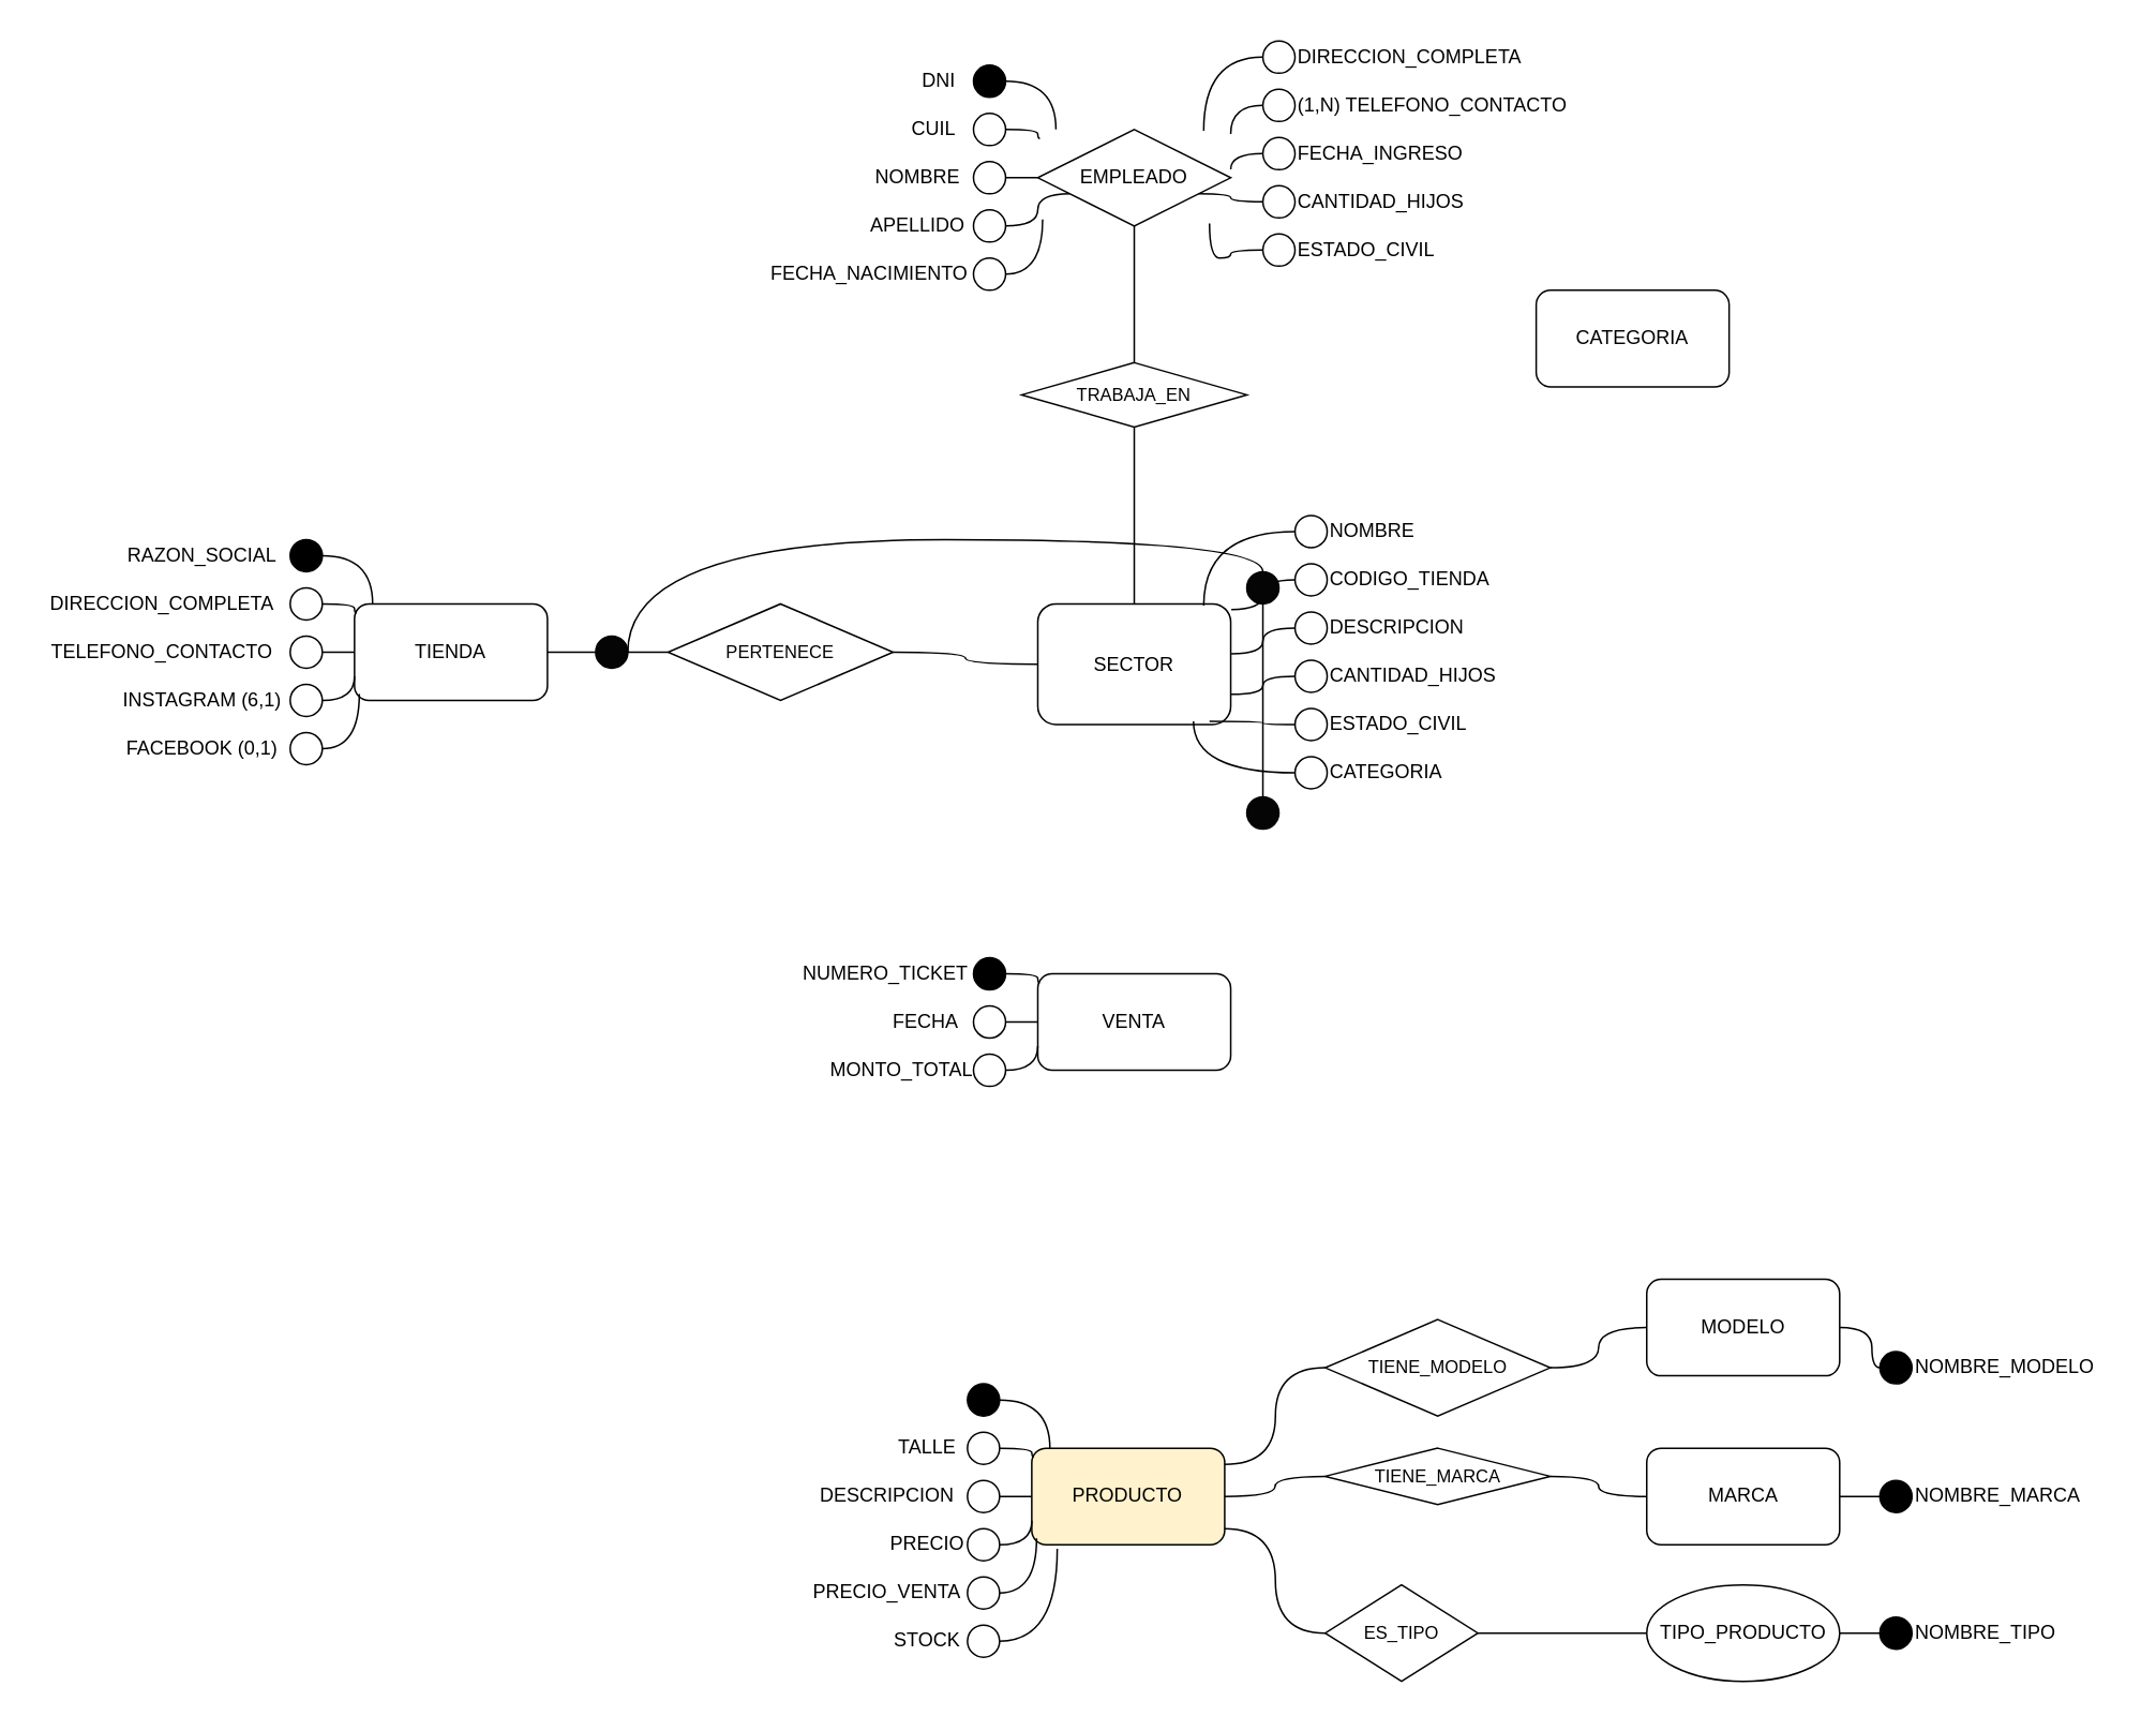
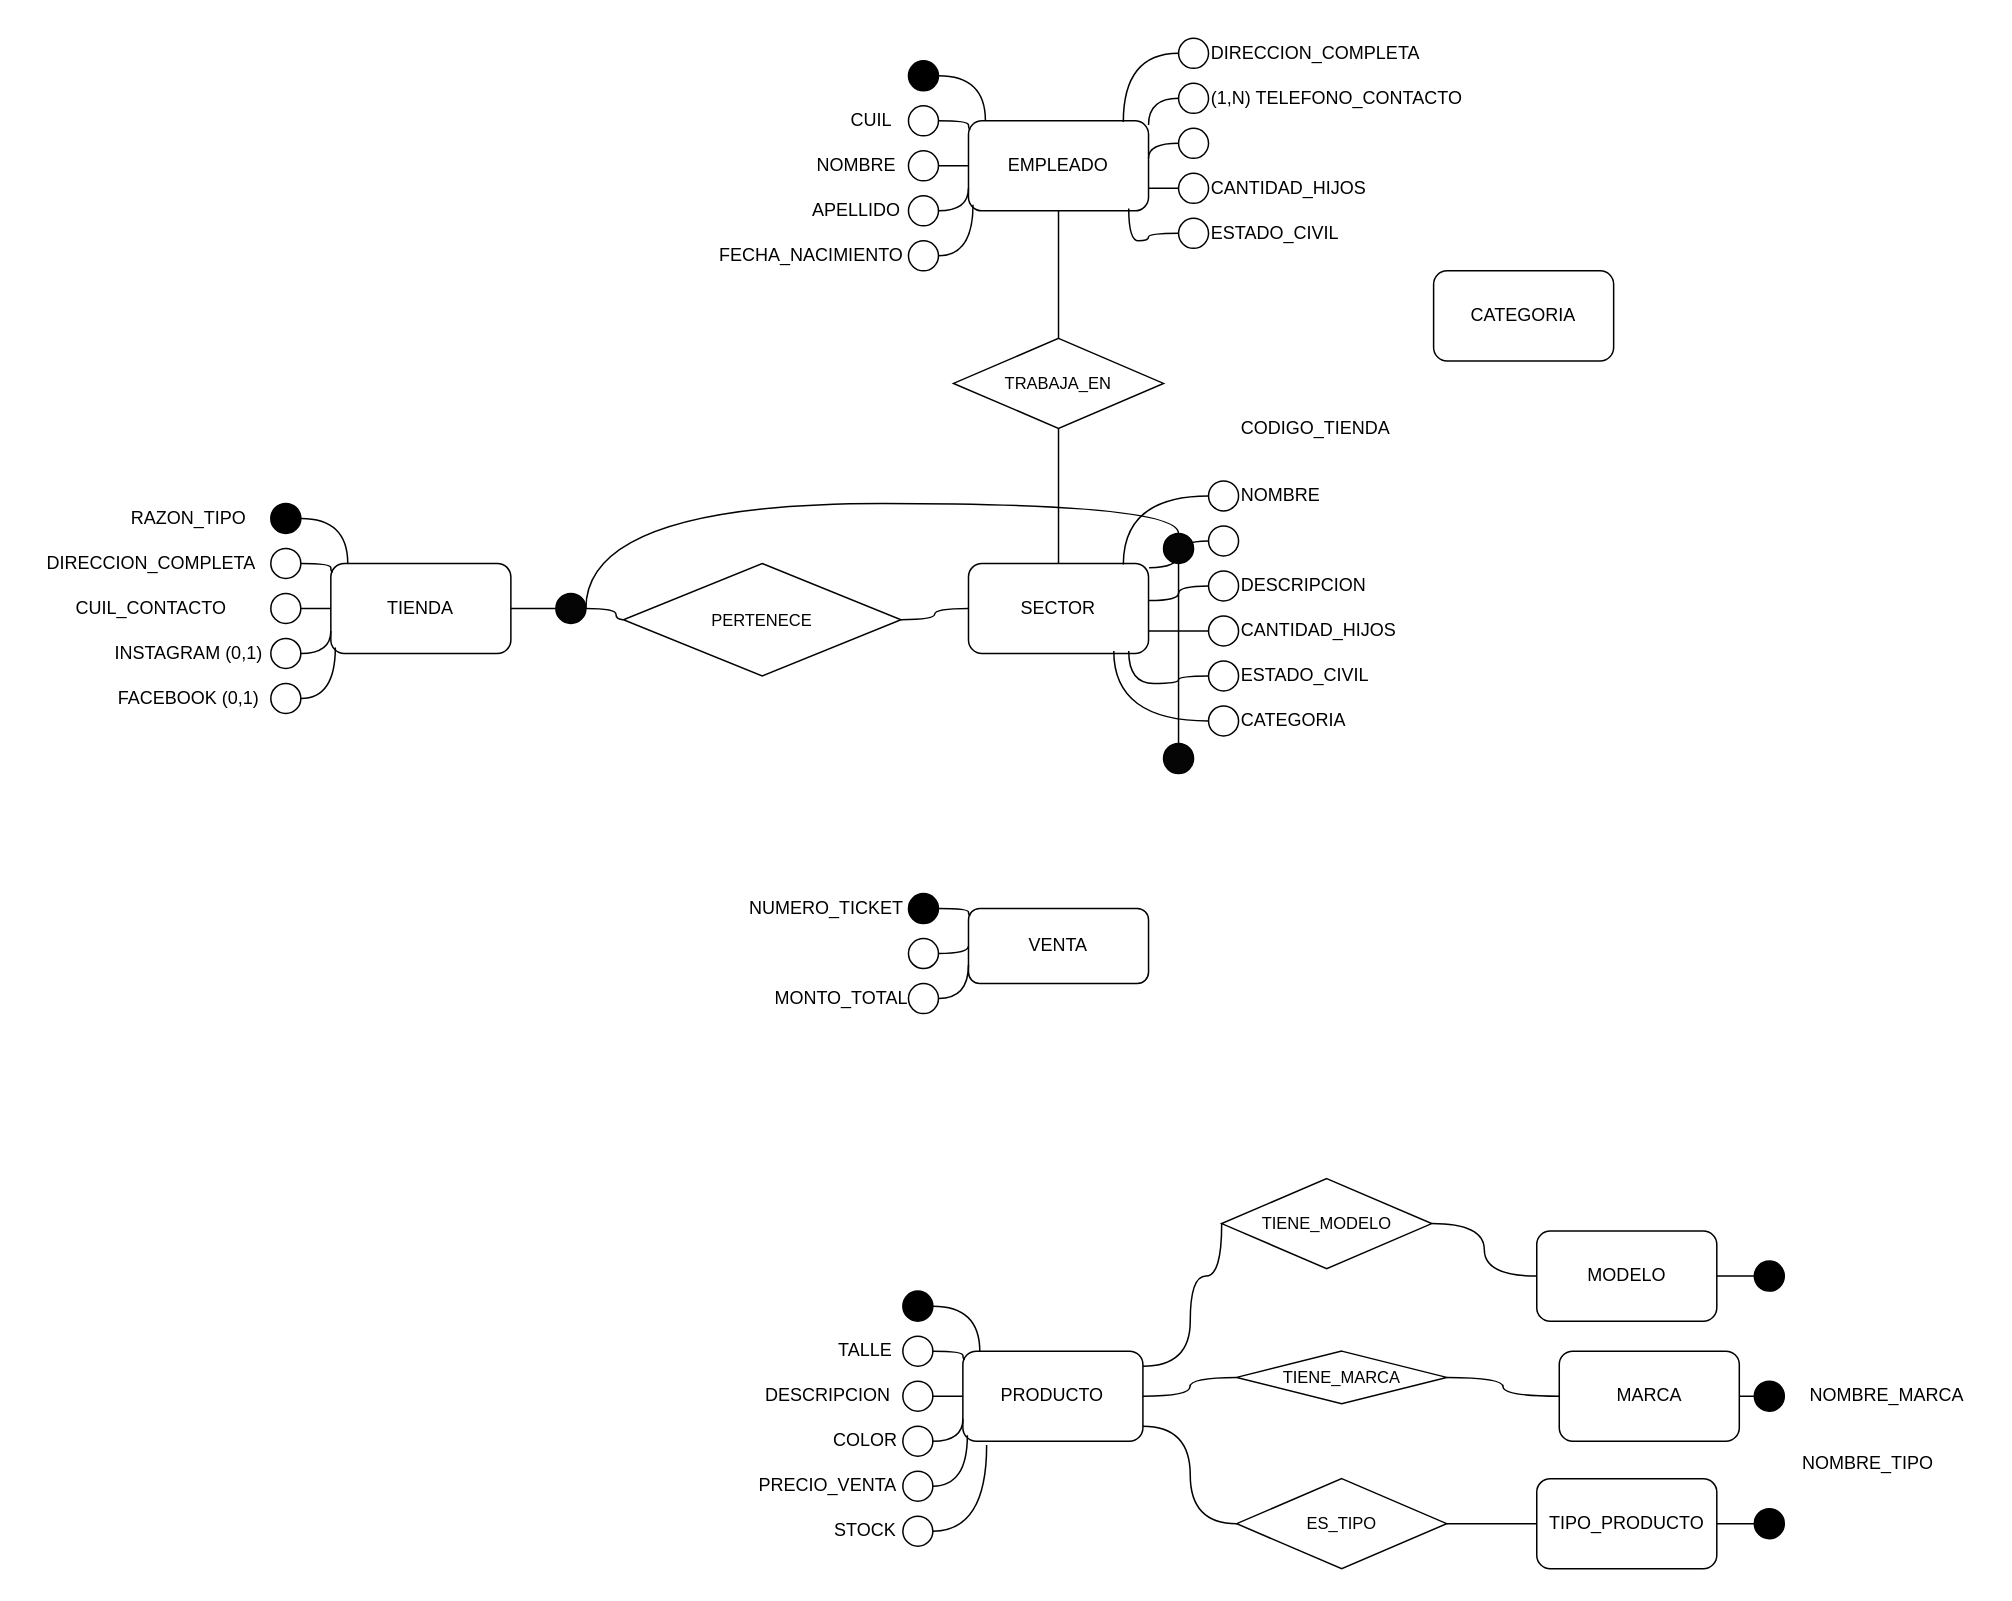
- <mxCell id="21" value="&lt;div&gt;DNI&lt;br&gt;&lt;/div&gt;" style="text;html=1;align=right;verticalAlign=middle;resizable=0;points=[];autosize=1;strokeColor=none;fillColor=none;" vertex="1" parent="1"><mxGeometry x="555" y="35" width="40" height="30" as="geometry" /></mxCell>
- <mxCell id="39" value="FECHA_INGRESO" style="text;html=1;align=left;verticalAlign=middle;resizable=0;points=[];autosize=1;strokeColor=none;fillColor=none;" vertex="1" parent="1"><mxGeometry x="805" y="80" width="130" height="30" as="geometry" /></mxCell>
- <mxCell id="19" value="EMPLEADO" style="rhombus;whiteSpace=wrap;html=1;" vertex="1" parent="1"><mxGeometry x="645" y="80" width="120" height="60" as="geometry" /></mxCell>
+ <mxCell id="19" value="EMPLEADO" style="rounded=1;whiteSpace=wrap;html=1;" vertex="1" parent="1"><mxGeometry x="645" y="80" width="120" height="60" as="geometry" /></mxCell>
- <mxCell id="71" value="TRABAJA_EN" style="rhombus;whiteSpace=wrap;html=1;fontFamily=Helvetica;fontSize=11;fontColor=default;labelBackgroundColor=default;" vertex="1" parent="1"><mxGeometry x="635" y="225" width="140" height="40" as="geometry" /></mxCell>
+ <mxCell id="71" value="TRABAJA_EN" style="rhombus;whiteSpace=wrap;html=1;fontFamily=Helvetica;fontSize=11;fontColor=default;labelBackgroundColor=default;" vertex="1" parent="1"><mxGeometry x="635" y="225" width="140" height="60" as="geometry" /></mxCell>
- <mxCell id="5" value="&lt;div&gt;RAZON_SOCIAL&lt;/div&gt;" style="text;html=1;align=center;verticalAlign=middle;resizable=0;points=[];autosize=1;strokeColor=none;fillColor=none;" vertex="1" parent="1"><mxGeometry x="70" y="330" width="110" height="30" as="geometry" /></mxCell>
+ <mxCell id="5" value="&lt;div&gt;RAZON_TIPO&lt;/div&gt;" style="text;html=1;align=center;verticalAlign=middle;resizable=0;points=[];autosize=1;strokeColor=none;fillColor=none;" vertex="1" parent="1"><mxGeometry x="70" y="330" width="110" height="30" as="geometry" /></mxCell>
- <mxCell id="52" value="CODIGO_TIENDA" style="text;html=1;align=left;verticalAlign=middle;resizable=0;points=[];autosize=1;strokeColor=none;fillColor=none;" vertex="1" parent="1"><mxGeometry x="825" y="345" width="120" height="30" as="geometry" /></mxCell>
+ <mxCell id="52" value="CODIGO_TIENDA" style="text;html=1;align=left;verticalAlign=middle;resizable=0;points=[];autosize=1;strokeColor=none;fillColor=none;" vertex="1" parent="1"><mxGeometry x="825" y="270" width="120" height="30" as="geometry" /></mxCell>
- <mxCell id="10" value="TELEFONO_CONTACTO" style="text;html=1;align=center;verticalAlign=middle;resizable=0;points=[];autosize=1;strokeColor=none;fillColor=none;" vertex="1" parent="1"><mxGeometry x="20" y="390" width="160" height="30" as="geometry" /></mxCell>
+ <mxCell id="10" value="CUIL_CONTACTO" style="text;html=1;align=center;verticalAlign=middle;resizable=0;points=[];autosize=1;strokeColor=none;fillColor=none;" vertex="1" parent="1"><mxGeometry x="20" y="390" width="160" height="30" as="geometry" /></mxCell>
- <mxCell id="73" value="PERTENECE" style="rhombus;whiteSpace=wrap;html=1;fontFamily=Helvetica;fontSize=11;fontColor=default;labelBackgroundColor=default;" vertex="1" parent="1"><mxGeometry x="415" y="375" width="140" height="60" as="geometry" /></mxCell>
+ <mxCell id="73" value="PERTENECE" style="rhombus;whiteSpace=wrap;html=1;fontFamily=Helvetica;fontSize=11;fontColor=default;labelBackgroundColor=default;" vertex="1" parent="1"><mxGeometry x="415" y="375" width="185" height="75" as="geometry" /></mxCell>
- <mxCell id="50" value="SECTOR" style="rounded=1;whiteSpace=wrap;html=1;" vertex="1" parent="1"><mxGeometry x="645" y="375" width="120" height="75" as="geometry" /></mxCell>
+ <mxCell id="50" value="SECTOR" style="rounded=1;whiteSpace=wrap;html=1;" vertex="1" parent="1"><mxGeometry x="645" y="375" width="120" height="60" as="geometry" /></mxCell>
- <mxCell id="13" value="INSTAGRAM (6,1)" style="text;html=1;align=center;verticalAlign=middle;resizable=0;points=[];autosize=1;strokeColor=none;fillColor=none;" vertex="1" parent="1"><mxGeometry x="65" y="420" width="120" height="30" as="geometry" /></mxCell>
+ <mxCell id="13" value="INSTAGRAM (0,1)" style="text;html=1;align=center;verticalAlign=middle;resizable=0;points=[];autosize=1;strokeColor=none;fillColor=none;" vertex="1" parent="1"><mxGeometry x="65" y="420" width="120" height="30" as="geometry" /></mxCell>
- <mxCell id="125" value="FECHA" style="text;html=1;align=center;verticalAlign=middle;resizable=0;points=[];autosize=1;strokeColor=none;fillColor=none;" vertex="1" parent="1"><mxGeometry x="545" y="620" width="60" height="30" as="geometry" /></mxCell>
- <mxCell id="120" value="VENTA" style="rounded=1;whiteSpace=wrap;html=1;" vertex="1" parent="1"><mxGeometry x="645" y="605" width="120" height="60" as="geometry" /></mxCell>
+ <mxCell id="120" value="VENTA" style="rounded=1;whiteSpace=wrap;html=1;" vertex="1" parent="1"><mxGeometry x="645" y="605" width="120" height="50" as="geometry" /></mxCell>
- <mxCell id="112" value="MODELO" style="rounded=1;whiteSpace=wrap;html=1;" vertex="1" parent="1"><mxGeometry x="1023.75" y="795" width="120" height="60" as="geometry" /></mxCell>
+ <mxCell id="112" value="MODELO" style="rounded=1;whiteSpace=wrap;html=1;" vertex="1" parent="1"><mxGeometry x="1023.75" y="820" width="120" height="60" as="geometry" /></mxCell>
- <mxCell id="116" value="TIENE_MODELO" style="rhombus;whiteSpace=wrap;html=1;fontFamily=Helvetica;fontSize=11;fontColor=default;labelBackgroundColor=default;" vertex="1" parent="1"><mxGeometry x="823.75" y="820" width="140" height="60" as="geometry" /></mxCell>
+ <mxCell id="116" value="TIENE_MODELO" style="rhombus;whiteSpace=wrap;html=1;fontFamily=Helvetica;fontSize=11;fontColor=default;labelBackgroundColor=default;" vertex="1" parent="1"><mxGeometry x="813.75" y="785" width="140" height="60" as="geometry" /></mxCell>
- <mxCell id="113" value="NOMBRE_MODELO" style="text;html=1;align=left;verticalAlign=middle;resizable=0;points=[];autosize=1;strokeColor=none;fillColor=none;" vertex="1" parent="1"><mxGeometry x="1188.75" y="835" width="130" height="30" as="geometry" /></mxCell>
- <mxCell id="85" value="PRODUCTO" style="rounded=1;whiteSpace=wrap;html=1;fillColor=#fff2cc;" vertex="1" parent="1"><mxGeometry x="641.25" y="900" width="120" height="60" as="geometry" /></mxCell>
+ <mxCell id="85" value="PRODUCTO" style="rounded=1;whiteSpace=wrap;html=1;" vertex="1" parent="1"><mxGeometry x="641.25" y="900" width="120" height="60" as="geometry" /></mxCell>
- <mxCell id="106" value="MARCA" style="rounded=1;whiteSpace=wrap;html=1;" vertex="1" parent="1"><mxGeometry x="1023.75" y="900" width="120" height="60" as="geometry" /></mxCell>
+ <mxCell id="106" value="MARCA" style="rounded=1;whiteSpace=wrap;html=1;" vertex="1" parent="1"><mxGeometry x="1038.75" y="900" width="120" height="60" as="geometry" /></mxCell>
- <mxCell id="107" value="NOMBRE_MARCA" style="text;html=1;align=left;verticalAlign=middle;resizable=0;points=[];autosize=1;strokeColor=none;fillColor=none;" vertex="1" parent="1"><mxGeometry x="1188.75" y="915" width="120" height="30" as="geometry" /></mxCell>
+ <mxCell id="107" value="NOMBRE_MARCA" style="text;html=1;align=left;verticalAlign=middle;resizable=0;points=[];autosize=1;strokeColor=none;fillColor=none;" vertex="1" parent="1"><mxGeometry x="1203.75" y="915" width="120" height="30" as="geometry" /></mxCell>
- <mxCell id="94" value="PRECIO" style="text;html=1;align=center;verticalAlign=middle;resizable=0;points=[];autosize=1;strokeColor=none;fillColor=none;" vertex="1" parent="1"><mxGeometry x="541.25" y="945" width="70" height="30" as="geometry" /></mxCell>
+ <mxCell id="94" value="COLOR" style="text;html=1;align=center;verticalAlign=middle;resizable=0;points=[];autosize=1;strokeColor=none;fillColor=none;" vertex="1" parent="1"><mxGeometry x="541.25" y="945" width="70" height="30" as="geometry" /></mxCell>
- <mxCell id="101" value="ES_TIPO" style="rhombus;whiteSpace=wrap;html=1;fontFamily=Helvetica;fontSize=11;fontColor=default;labelBackgroundColor=default;" vertex="1" parent="1"><mxGeometry x="823.75" y="985" width="95" height="60" as="geometry" /></mxCell>
+ <mxCell id="101" value="ES_TIPO" style="rhombus;whiteSpace=wrap;html=1;fontFamily=Helvetica;fontSize=11;fontColor=default;labelBackgroundColor=default;" vertex="1" parent="1"><mxGeometry x="823.75" y="985" width="140" height="60" as="geometry" /></mxCell>
- <mxCell id="81" value="TIPO_PRODUCTO" style="ellipse;whiteSpace=wrap;html=1;" vertex="1" parent="1"><mxGeometry x="1023.75" y="985" width="120" height="60" as="geometry" /></mxCell>
+ <mxCell id="81" value="TIPO_PRODUCTO" style="rounded=1;whiteSpace=wrap;html=1;" vertex="1" parent="1"><mxGeometry x="1023.75" y="985" width="120" height="60" as="geometry" /></mxCell>
- <mxCell id="102" value="NOMBRE_TIPO" style="text;html=1;align=left;verticalAlign=middle;resizable=0;points=[];autosize=1;strokeColor=none;fillColor=none;" vertex="1" parent="1"><mxGeometry x="1188.75" y="1000" width="110" height="30" as="geometry" /></mxCell>
+ <mxCell id="102" value="NOMBRE_TIPO" style="text;html=1;align=left;verticalAlign=middle;resizable=0;points=[];autosize=1;strokeColor=none;fillColor=none;" vertex="1" parent="1"><mxGeometry x="1198.75" y="960" width="110" height="30" as="geometry" /></mxCell>
